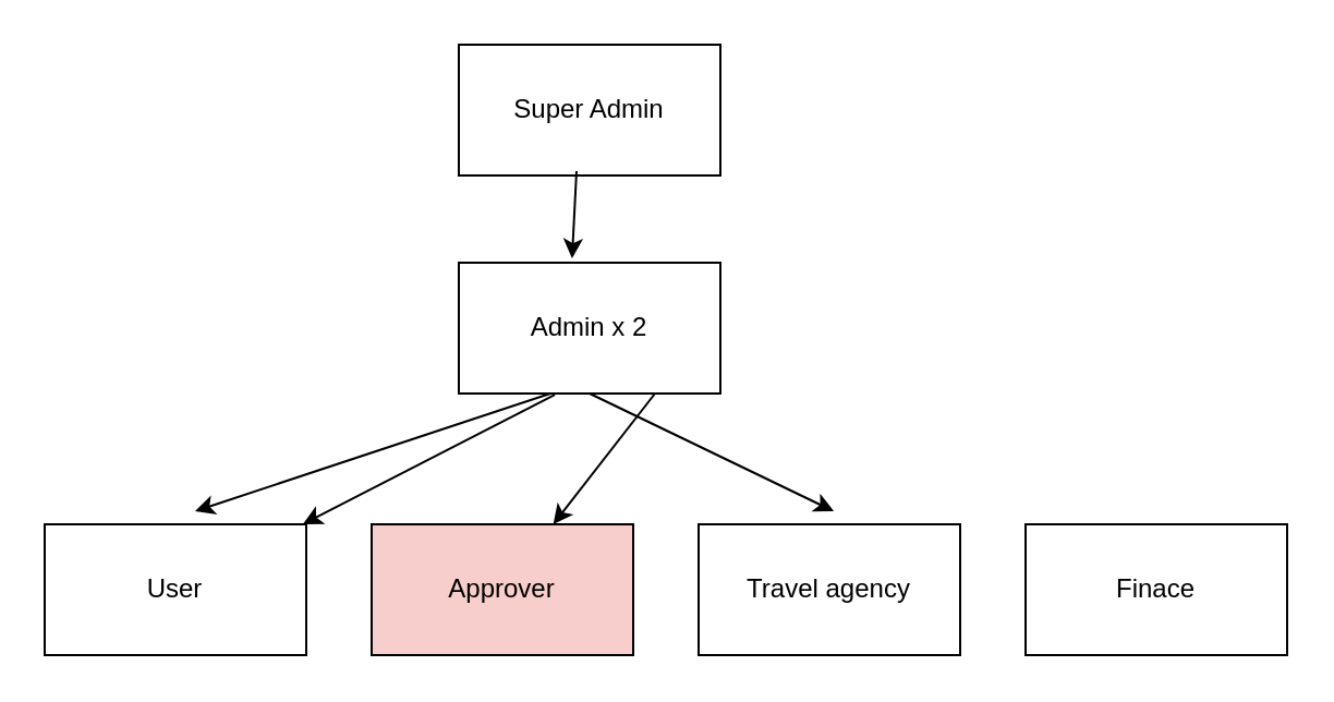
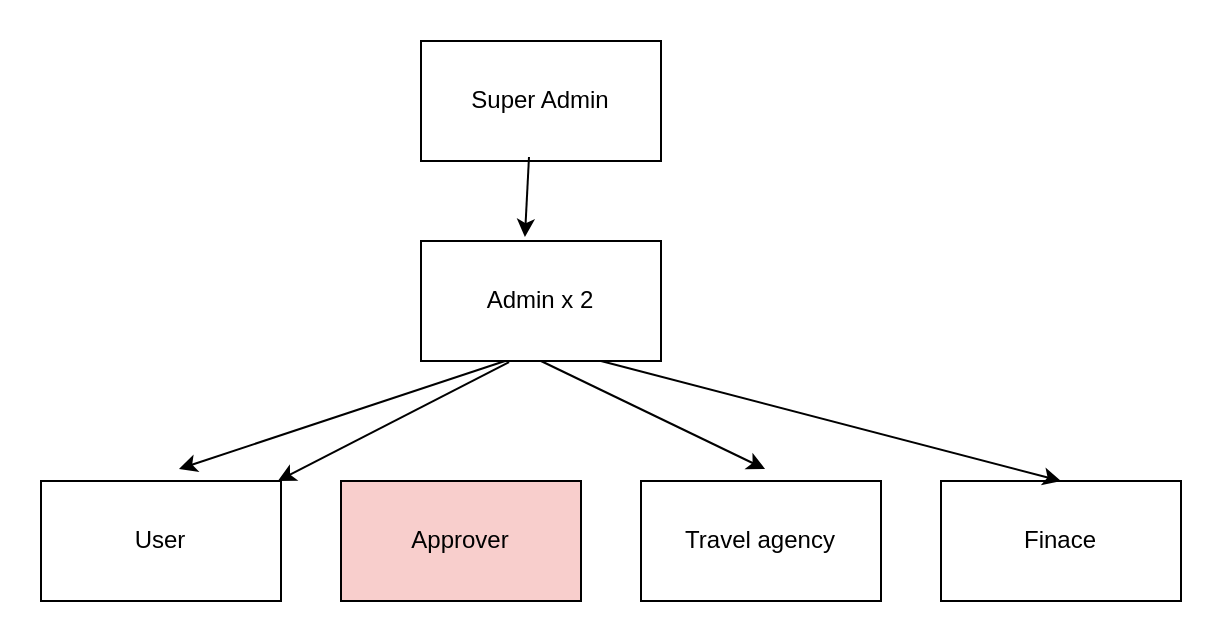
- <mxCell id="12" value="" style="endArrow=classic;html=1;rounded=0;exitX=0.75;exitY=1;exitDx=0;exitDy=0;" parent="1" source="3" target="5" edge="1"><mxGeometry width="50" height="50" relative="1" as="geometry"><mxPoint x="282" y="210" as="sourcePoint" /><mxPoint x="392" y="244" as="targetPoint" /></mxGeometry></mxCell>
+ <mxCell id="12" value="" style="endArrow=classic;html=1;rounded=0;exitX=0.75;exitY=1;exitDx=0;exitDy=0;entryX=0.5;entryY=0;entryDx=0;entryDy=0;" parent="1" source="3" target="7" edge="1"><mxGeometry width="50" height="50" relative="1" as="geometry"><mxPoint x="282" y="210" as="sourcePoint" /><mxPoint x="392" y="244" as="targetPoint" /></mxGeometry></mxCell>
